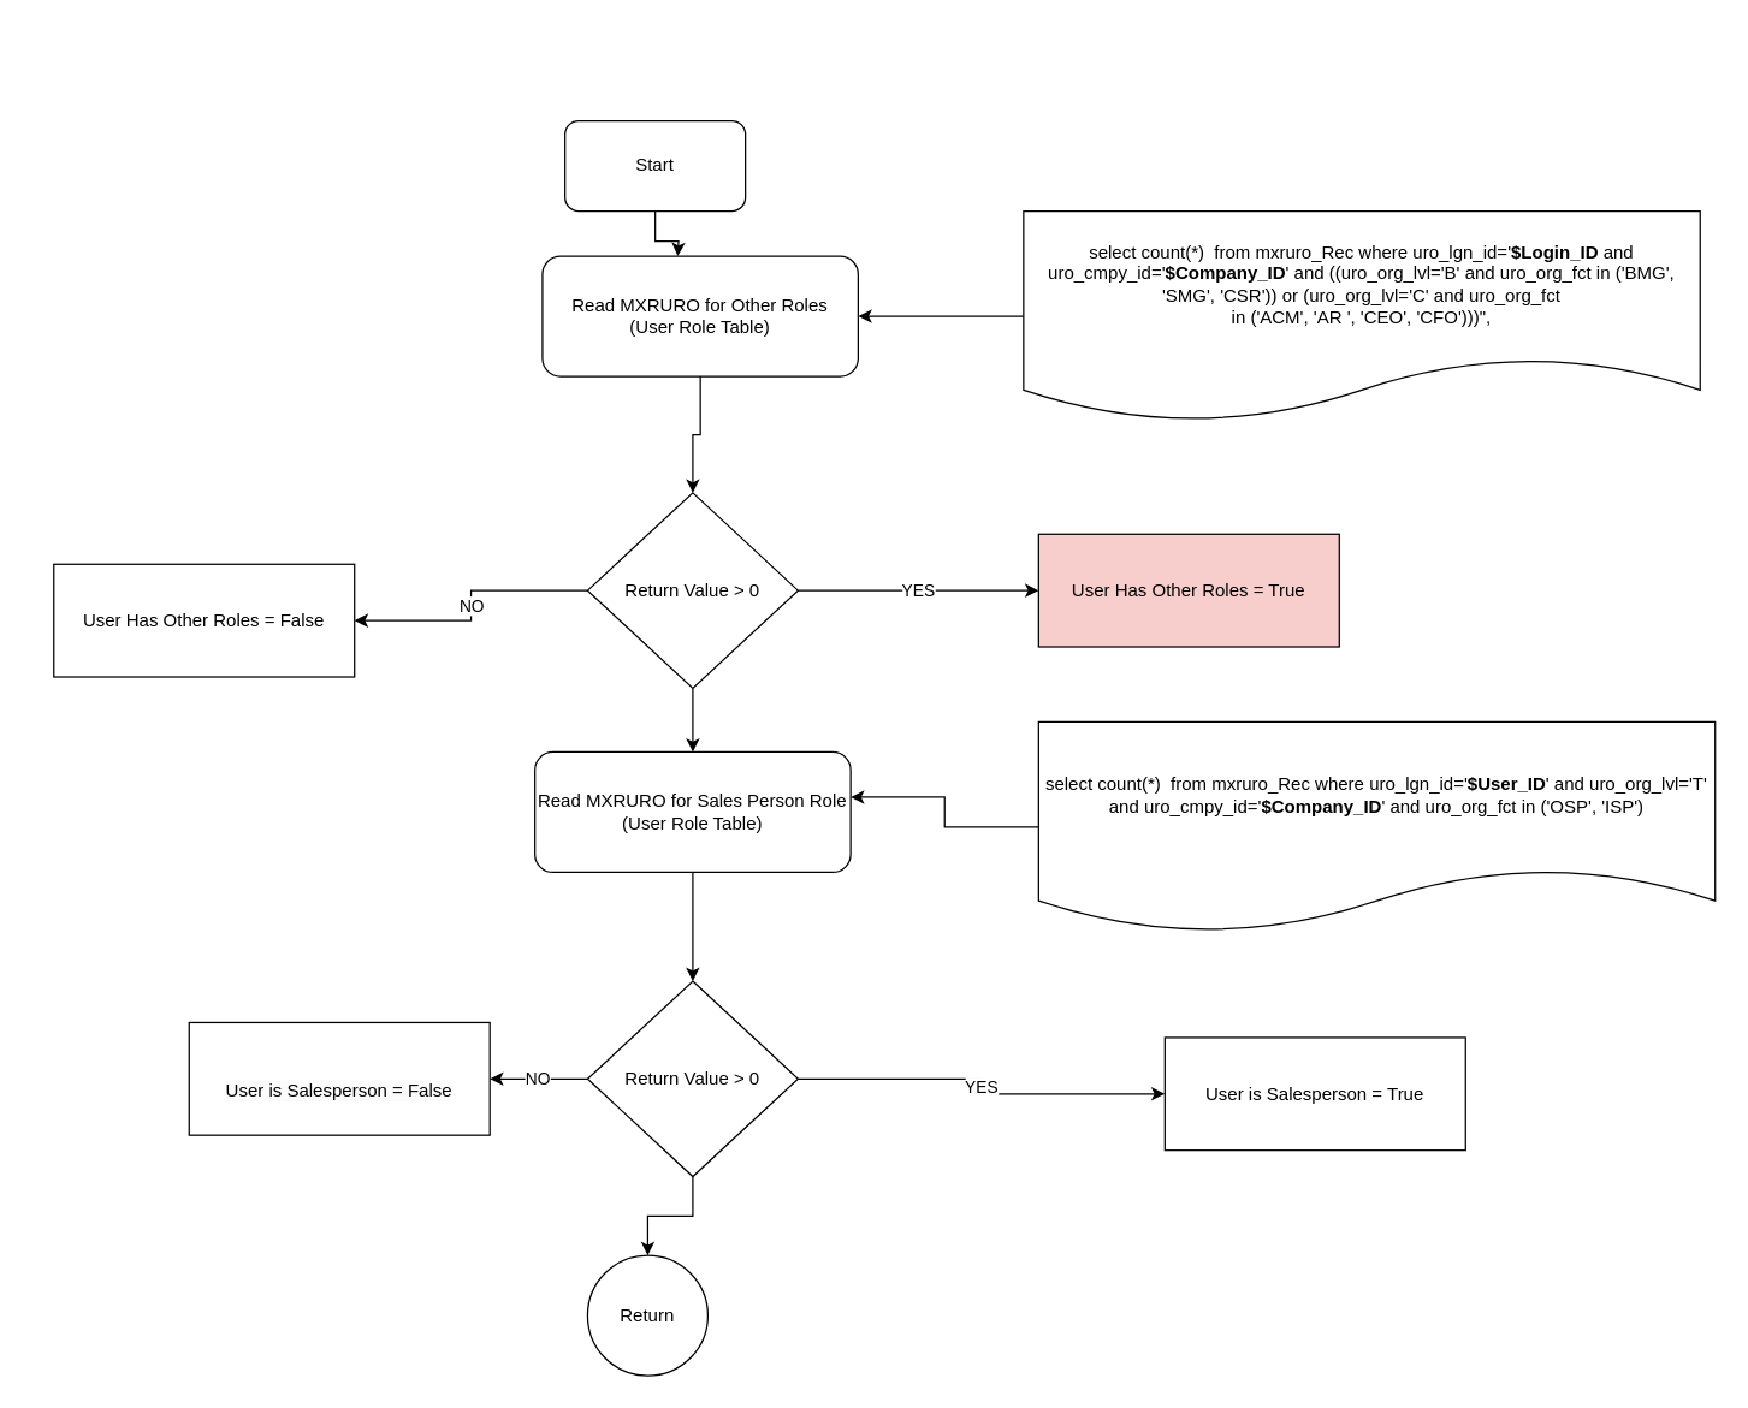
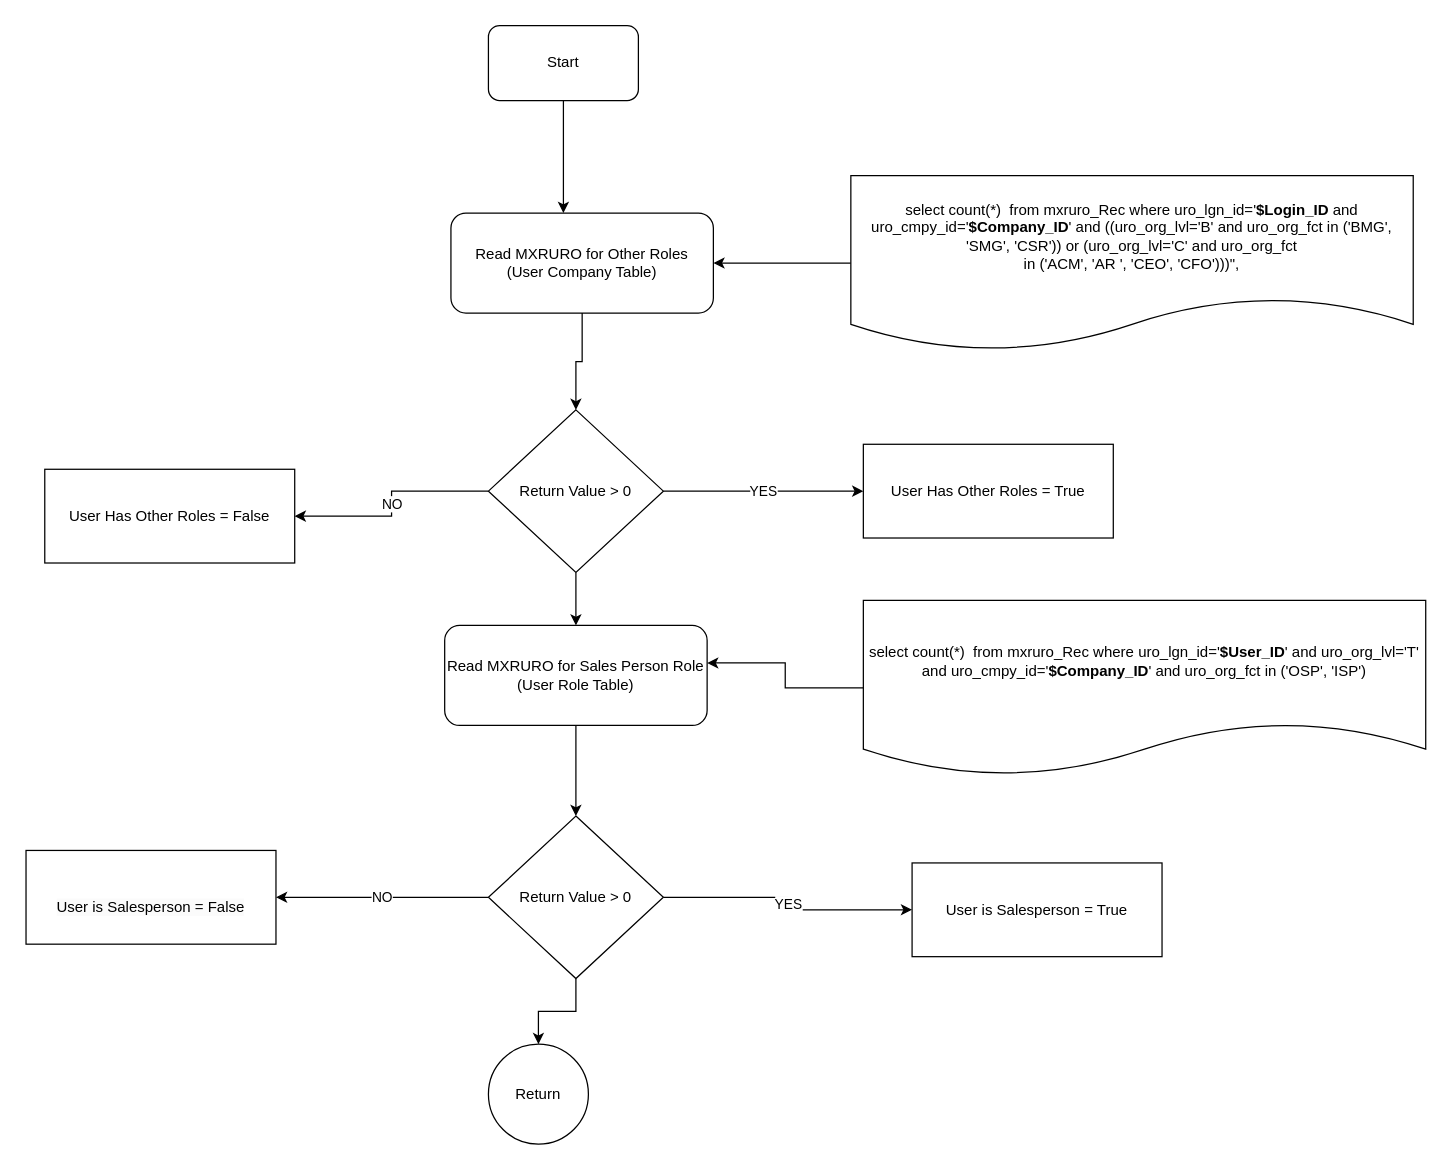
- <mxCell id="3" value="Start" style="rounded=1;whiteSpace=wrap;html=1;" vertex="1" parent="1"><mxGeometry x="375" y="80" width="120" height="60" as="geometry" /></mxCell>
+ <mxCell id="3" value="Start" style="rounded=1;whiteSpace=wrap;html=1;" vertex="1" parent="1"><mxGeometry x="390" y="20" width="120" height="60" as="geometry" /></mxCell>
- <mxCell id="5" value="Read MXRURO for Other Roles&lt;br&gt;(User Role Table)" style="rounded=1;whiteSpace=wrap;html=1;" vertex="1" parent="1"><mxGeometry x="360" y="170" width="210" height="80" as="geometry" /></mxCell>
+ <mxCell id="5" value="Read MXRURO for Other Roles&lt;br&gt;(User Company Table)" style="rounded=1;whiteSpace=wrap;html=1;" vertex="1" parent="1"><mxGeometry x="360" y="170" width="210" height="80" as="geometry" /></mxCell>
- <mxCell id="12" value="User Has Other Roles = True" style="rounded=0;whiteSpace=wrap;html=1;fillColor=#f8cecc;" vertex="1" parent="1"><mxGeometry x="690" y="355" width="200" height="75" as="geometry" /></mxCell>
+ <mxCell id="12" value="User Has Other Roles = True" style="rounded=0;whiteSpace=wrap;html=1;" vertex="1" parent="1"><mxGeometry x="690" y="355" width="200" height="75" as="geometry" /></mxCell>
- <mxCell id="21" value="&lt;br&gt;&lt;span style=&quot;color: rgb(0, 0, 0); font-family: Helvetica; font-size: 12px; font-style: normal; font-variant-ligatures: normal; font-variant-caps: normal; font-weight: 400; letter-spacing: normal; orphans: 2; text-align: center; text-indent: 0px; text-transform: none; widows: 2; word-spacing: 0px; -webkit-text-stroke-width: 0px; white-space: normal; background-color: rgb(251, 251, 251); text-decoration-thickness: initial; text-decoration-style: initial; text-decoration-color: initial; float: none; display: inline !important;&quot;&gt;User is Salesperson = False&lt;/span&gt;" style="rounded=0;whiteSpace=wrap;html=1;" vertex="1" parent="1"><mxGeometry x="125" y="680" width="200" height="75" as="geometry" /></mxCell>
+ <mxCell id="21" value="&lt;br&gt;&lt;span style=&quot;color: rgb(0, 0, 0); font-family: Helvetica; font-size: 12px; font-style: normal; font-variant-ligatures: normal; font-variant-caps: normal; font-weight: 400; letter-spacing: normal; orphans: 2; text-align: center; text-indent: 0px; text-transform: none; widows: 2; word-spacing: 0px; -webkit-text-stroke-width: 0px; white-space: normal; background-color: rgb(251, 251, 251); text-decoration-thickness: initial; text-decoration-style: initial; text-decoration-color: initial; float: none; display: inline !important;&quot;&gt;User is Salesperson = False&lt;/span&gt;" style="rounded=0;whiteSpace=wrap;html=1;" vertex="1" parent="1"><mxGeometry x="20" y="680" width="200" height="75" as="geometry" /></mxCell>
- <mxCell id="20" value="User is Salesperson = True" style="rounded=0;whiteSpace=wrap;html=1;" vertex="1" parent="1"><mxGeometry x="774" y="690" width="200" height="75" as="geometry" /></mxCell>
+ <mxCell id="20" value="User is Salesperson = True" style="rounded=0;whiteSpace=wrap;html=1;" vertex="1" parent="1"><mxGeometry x="729" y="690" width="200" height="75" as="geometry" /></mxCell>
